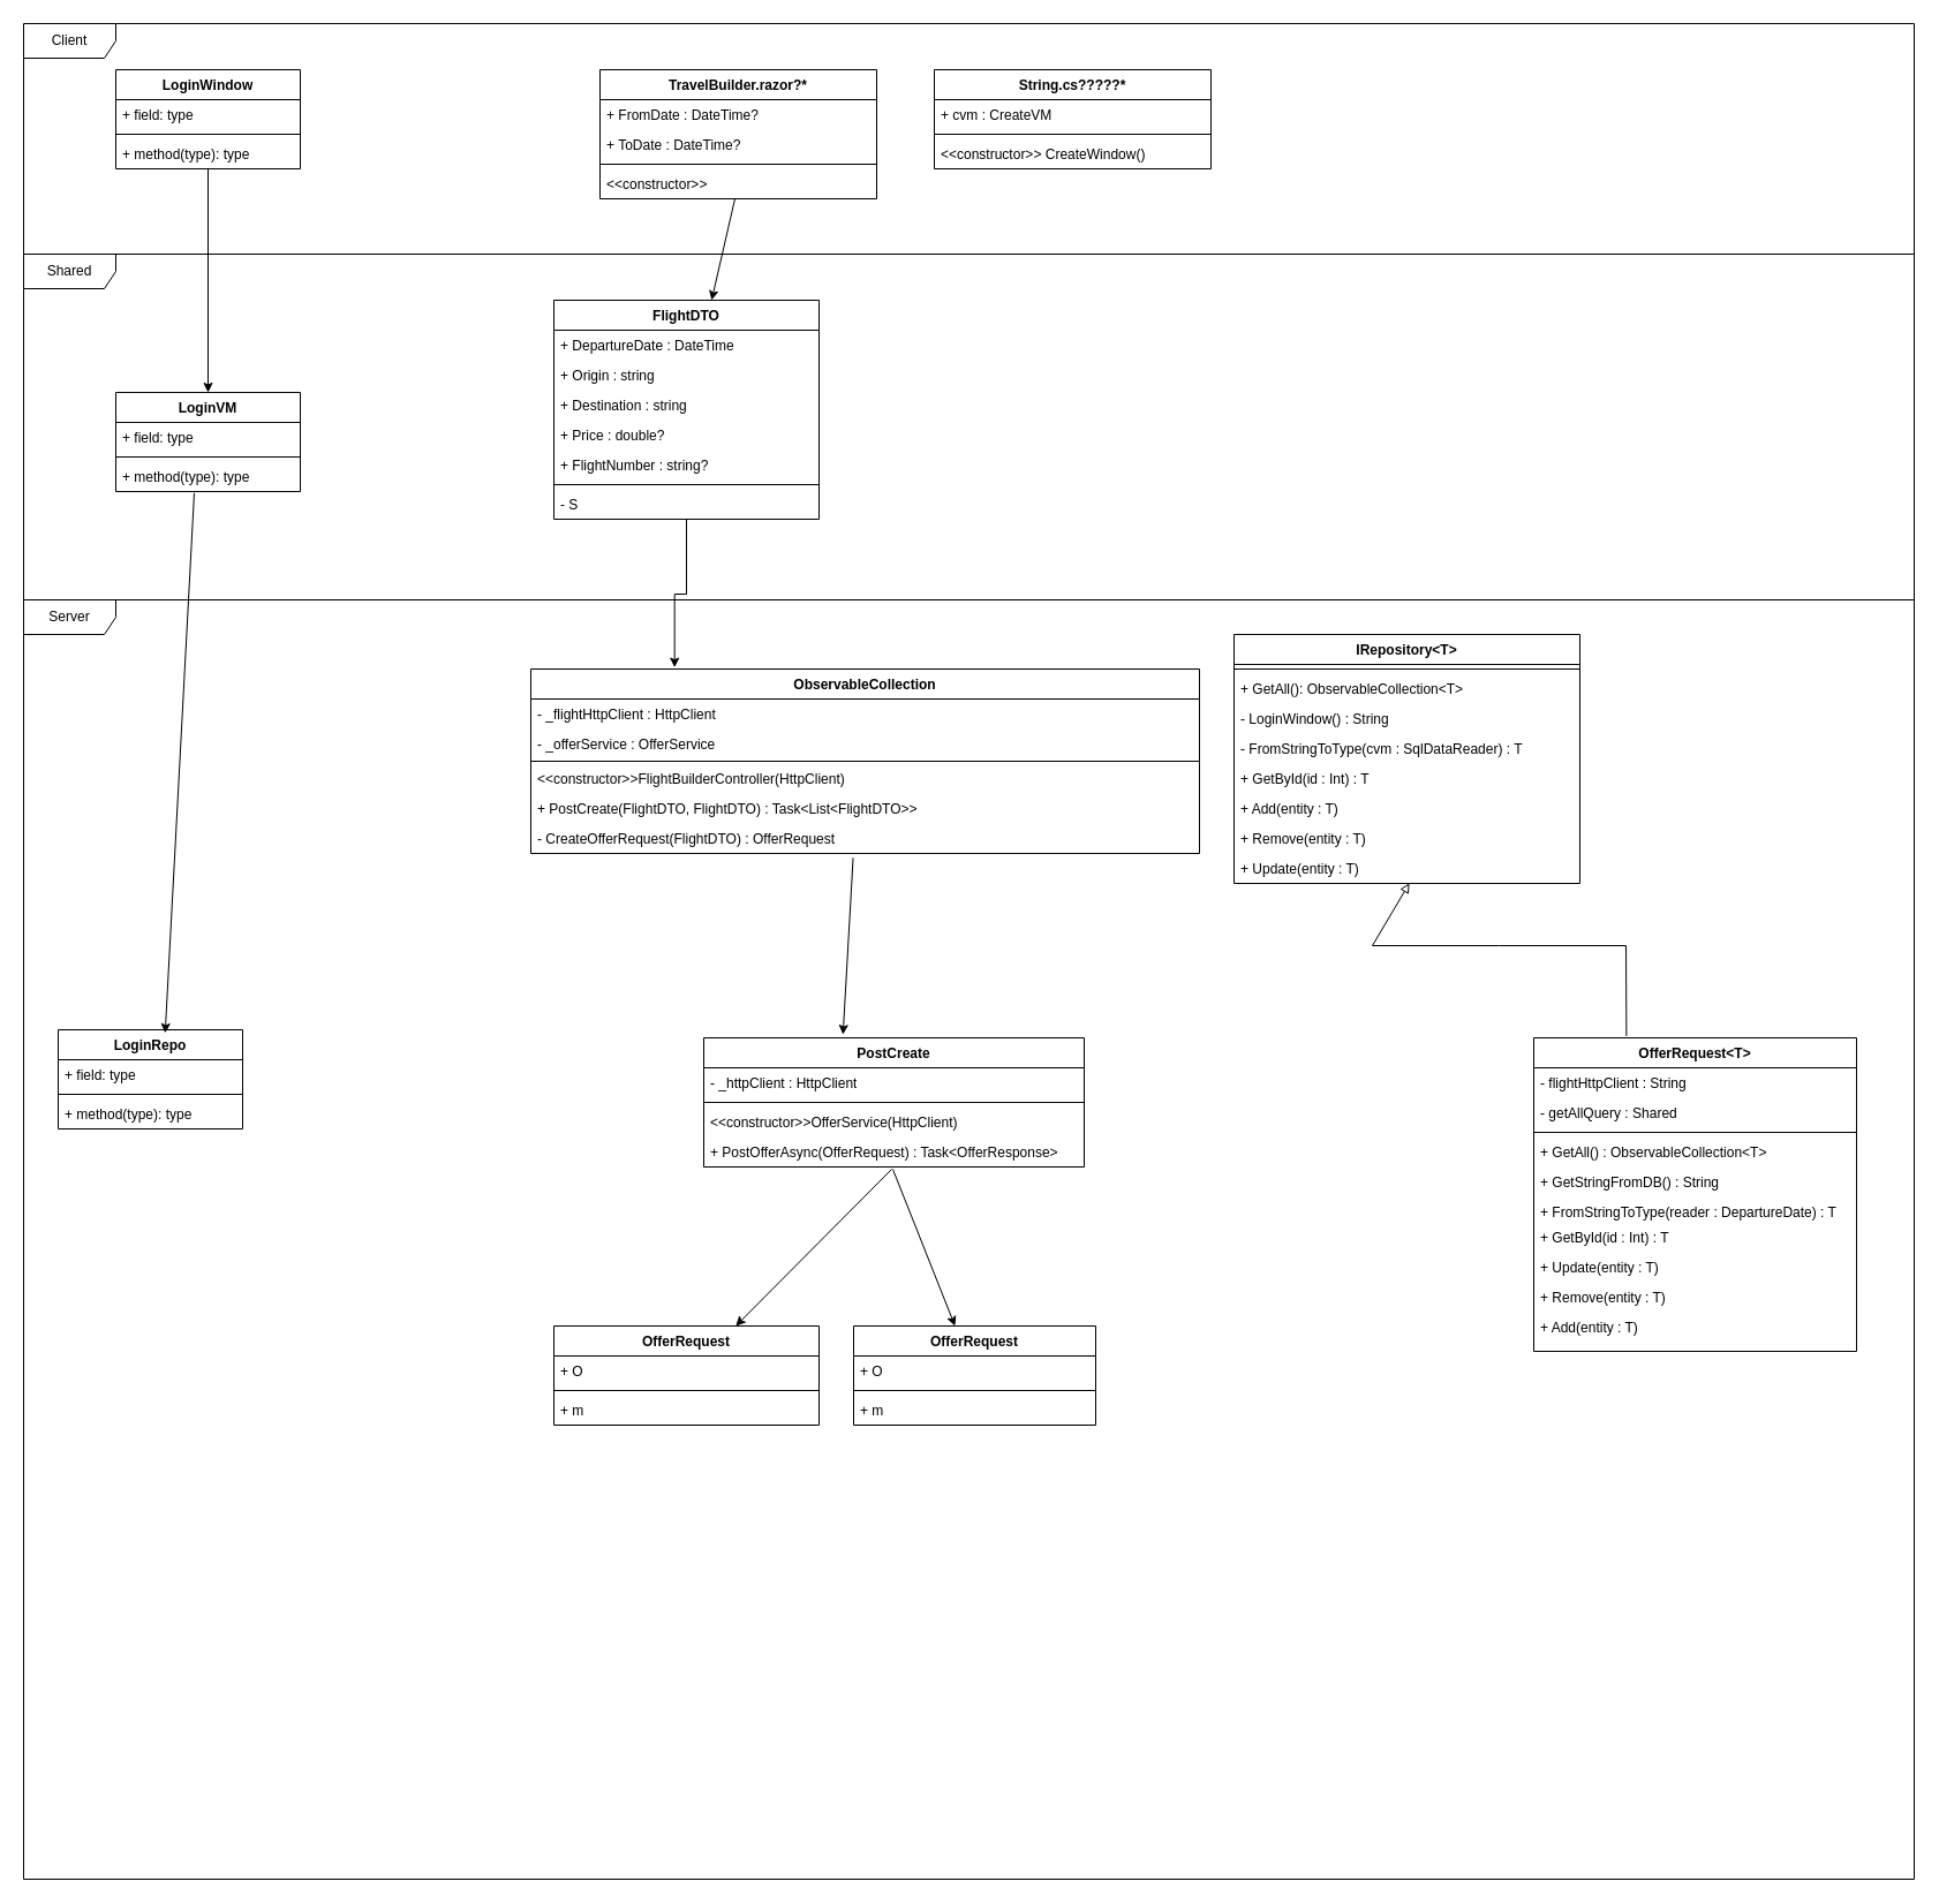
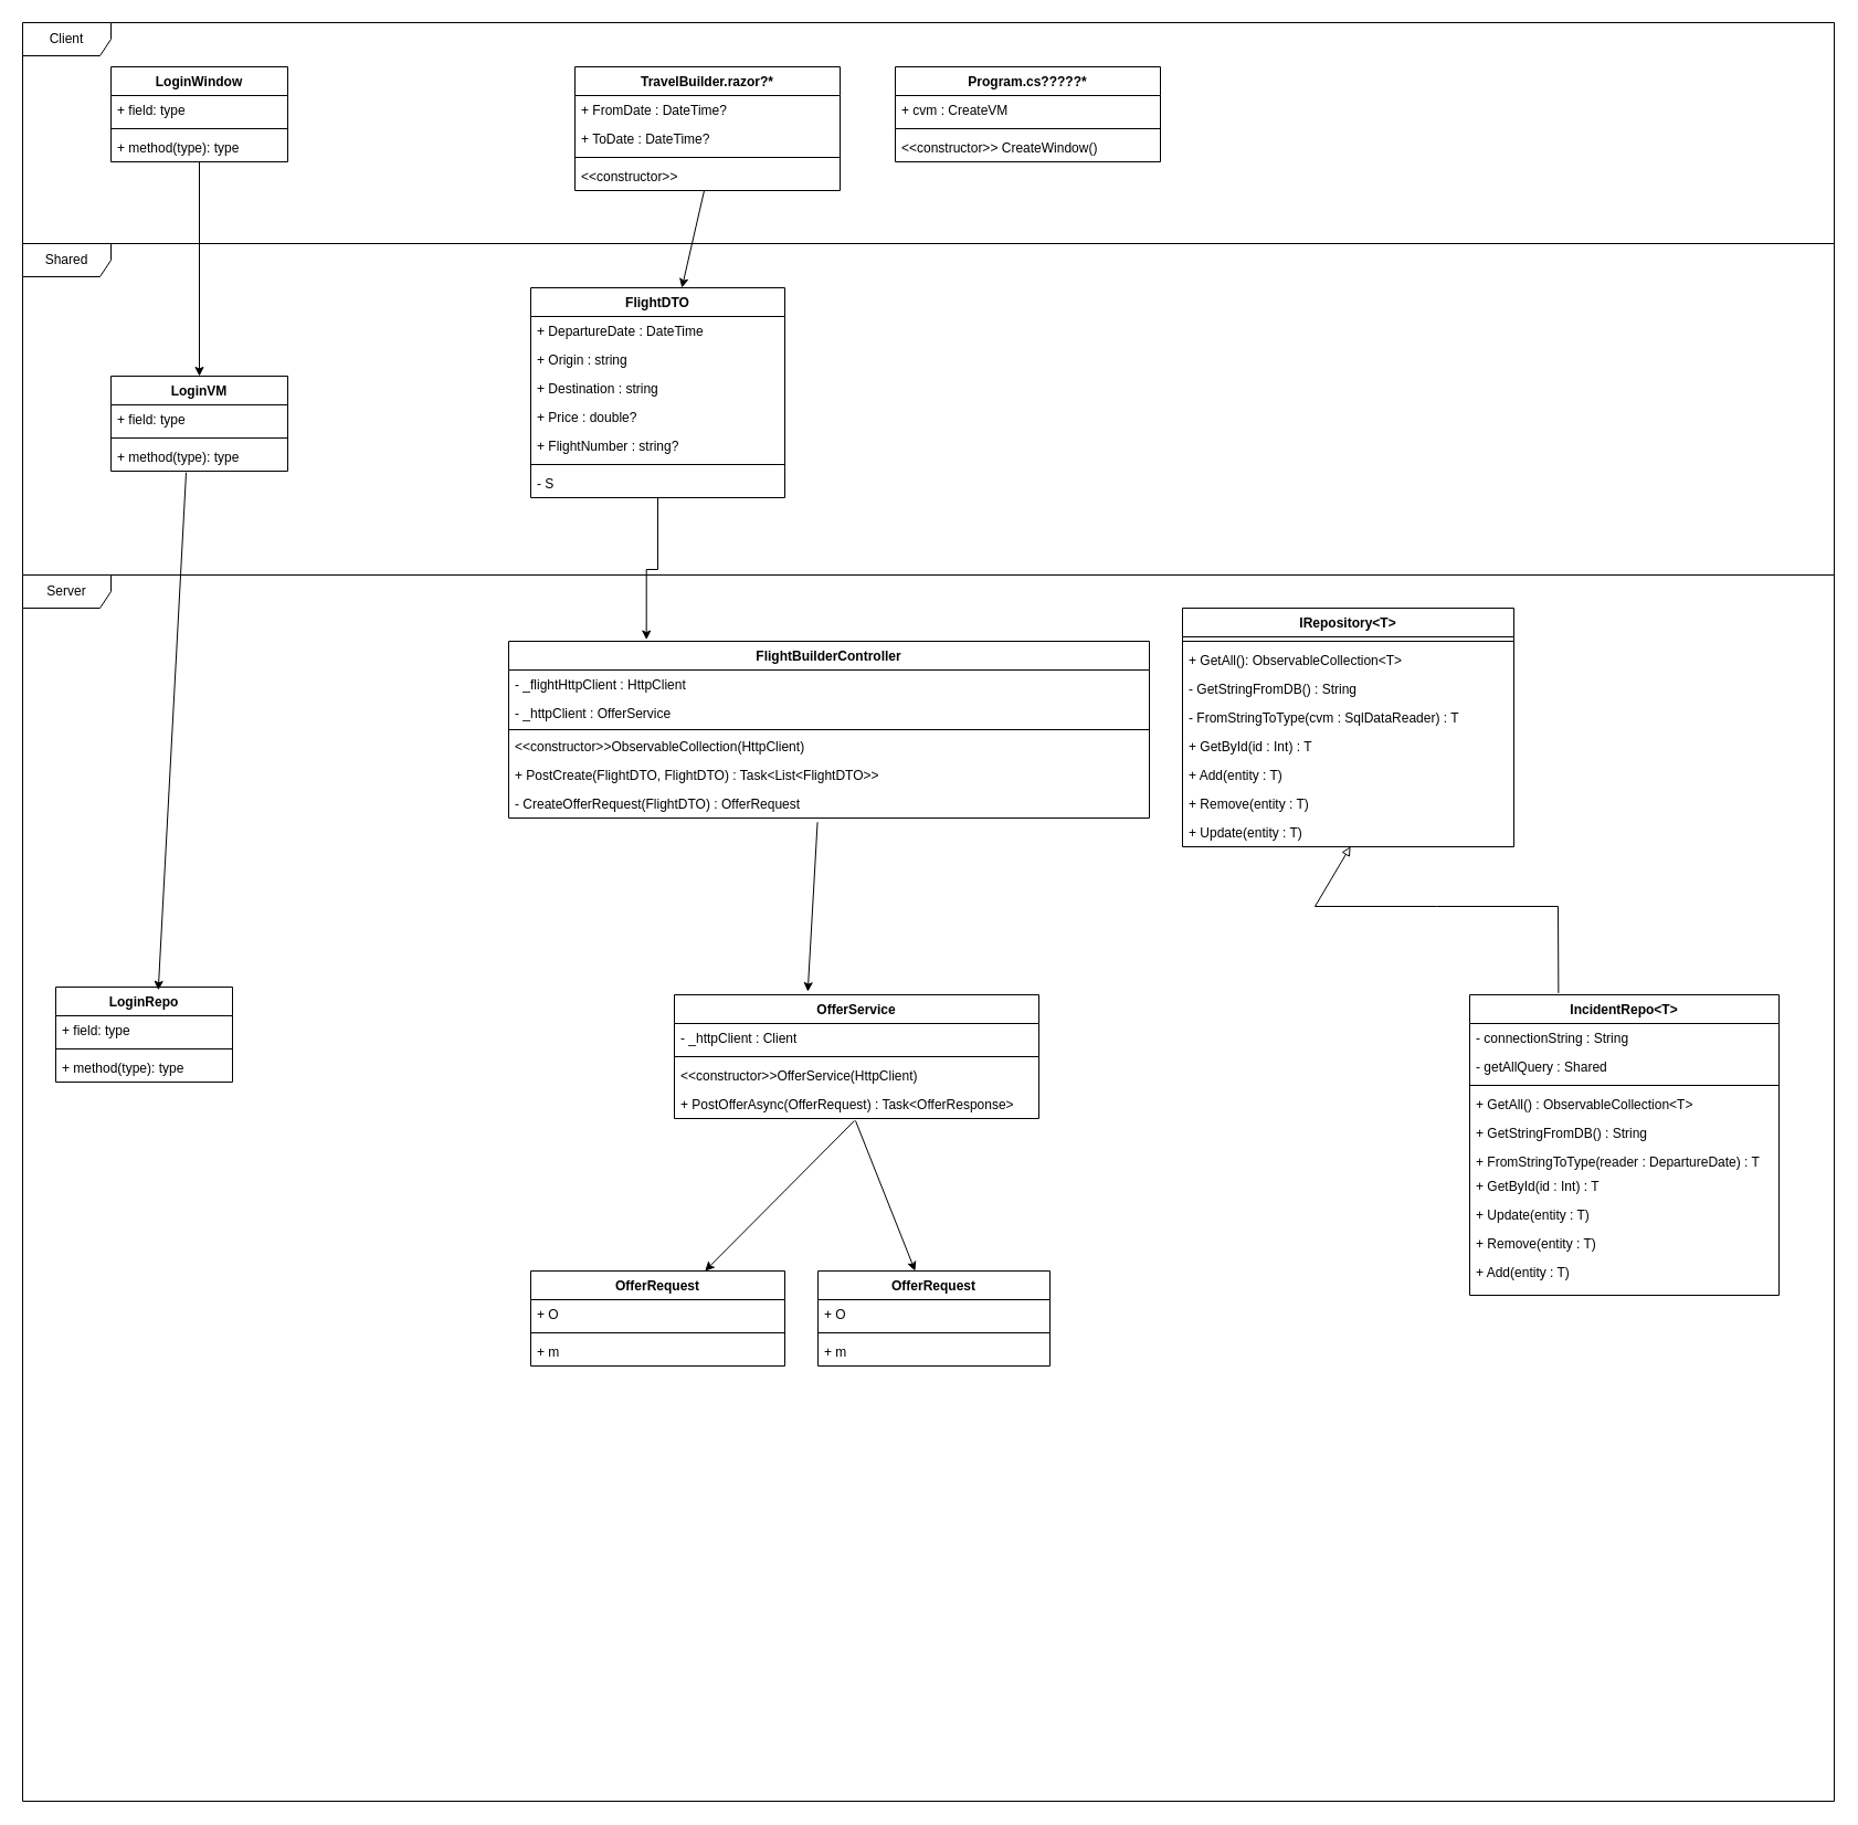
- <mxCell id="73" value="String.cs?????*" style="swimlane;fontStyle=1;align=center;verticalAlign=top;childLayout=stackLayout;horizontal=1;startSize=26;horizontalStack=0;resizeParent=1;resizeParentMax=0;resizeLast=0;collapsible=1;marginBottom=0;whiteSpace=wrap;html=1;" parent="1" vertex="1"><mxGeometry x="810" y="60" width="240" height="86" as="geometry" /></mxCell>
+ <mxCell id="73" value="Program.cs?????*" style="swimlane;fontStyle=1;align=center;verticalAlign=top;childLayout=stackLayout;horizontal=1;startSize=26;horizontalStack=0;resizeParent=1;resizeParentMax=0;resizeLast=0;collapsible=1;marginBottom=0;whiteSpace=wrap;html=1;" parent="1" vertex="1"><mxGeometry x="810" y="60" width="240" height="86" as="geometry" /></mxCell>
- <mxCell id="46" value="ObservableCollection" style="swimlane;fontStyle=1;align=center;verticalAlign=top;childLayout=stackLayout;horizontal=1;startSize=26;horizontalStack=0;resizeParent=1;resizeParentMax=0;resizeLast=0;collapsible=1;marginBottom=0;whiteSpace=wrap;html=1;" parent="1" vertex="1"><mxGeometry x="460" y="580" width="580" height="160" as="geometry" /></mxCell>
+ <mxCell id="46" value="FlightBuilderController" style="swimlane;fontStyle=1;align=center;verticalAlign=top;childLayout=stackLayout;horizontal=1;startSize=26;horizontalStack=0;resizeParent=1;resizeParentMax=0;resizeLast=0;collapsible=1;marginBottom=0;whiteSpace=wrap;html=1;" parent="1" vertex="1"><mxGeometry x="460" y="580" width="580" height="160" as="geometry" /></mxCell>
- <mxCell id="38" value="- LoginWindow() : String" style="text;strokeColor=none;fillColor=none;align=left;verticalAlign=top;spacingLeft=4;spacingRight=4;overflow=hidden;rotatable=0;points=[[0,0.5],[1,0.5]];portConstraint=eastwest;whiteSpace=wrap;html=1;" parent="35" vertex="1"><mxGeometry y="60" width="300" height="26" as="geometry" /></mxCell>
+ <mxCell id="38" value="- GetStringFromDB() : String" style="text;strokeColor=none;fillColor=none;align=left;verticalAlign=top;spacingLeft=4;spacingRight=4;overflow=hidden;rotatable=0;points=[[0,0.5],[1,0.5]];portConstraint=eastwest;whiteSpace=wrap;html=1;" parent="35" vertex="1"><mxGeometry y="60" width="300" height="26" as="geometry" /></mxCell>
- <mxCell id="48" value="- _offerService : OfferService" style="text;strokeColor=none;fillColor=none;align=left;verticalAlign=top;spacingLeft=4;spacingRight=4;overflow=hidden;rotatable=0;points=[[0,0.5],[1,0.5]];portConstraint=eastwest;whiteSpace=wrap;html=1;" vertex="1" parent="46"><mxGeometry y="52" width="580" height="26" as="geometry" /></mxCell>
+ <mxCell id="48" value="- _httpClient : OfferService" style="text;strokeColor=none;fillColor=none;align=left;verticalAlign=top;spacingLeft=4;spacingRight=4;overflow=hidden;rotatable=0;points=[[0,0.5],[1,0.5]];portConstraint=eastwest;whiteSpace=wrap;html=1;" vertex="1" parent="46"><mxGeometry y="52" width="580" height="26" as="geometry" /></mxCell>
- <mxCell id="50" value="&amp;lt;&amp;lt;constructor&amp;gt;&amp;gt;FlightBuilderController(HttpClient)" style="text;strokeColor=none;fillColor=none;align=left;verticalAlign=top;spacingLeft=4;spacingRight=4;overflow=hidden;rotatable=0;points=[[0,0.5],[1,0.5]];portConstraint=eastwest;whiteSpace=wrap;html=1;" parent="46" vertex="1"><mxGeometry y="82" width="580" height="26" as="geometry" /></mxCell>
+ <mxCell id="50" value="&amp;lt;&amp;lt;constructor&amp;gt;&amp;gt;ObservableCollection(HttpClient)" style="text;strokeColor=none;fillColor=none;align=left;verticalAlign=top;spacingLeft=4;spacingRight=4;overflow=hidden;rotatable=0;points=[[0,0.5],[1,0.5]];portConstraint=eastwest;whiteSpace=wrap;html=1;" parent="46" vertex="1"><mxGeometry y="82" width="580" height="26" as="geometry" /></mxCell>
- <mxCell id="57" value="PostCreate" style="swimlane;fontStyle=1;align=center;verticalAlign=top;childLayout=stackLayout;horizontal=1;startSize=26;horizontalStack=0;resizeParent=1;resizeParentMax=0;resizeLast=0;collapsible=1;marginBottom=0;whiteSpace=wrap;html=1;" parent="1" vertex="1"><mxGeometry x="610" y="900" width="330" height="112" as="geometry" /></mxCell>
+ <mxCell id="57" value="OfferService" style="swimlane;fontStyle=1;align=center;verticalAlign=top;childLayout=stackLayout;horizontal=1;startSize=26;horizontalStack=0;resizeParent=1;resizeParentMax=0;resizeLast=0;collapsible=1;marginBottom=0;whiteSpace=wrap;html=1;" parent="1" vertex="1"><mxGeometry x="610" y="900" width="330" height="112" as="geometry" /></mxCell>
- <mxCell id="62" value="OfferRequest&amp;lt;T&amp;gt;" style="swimlane;fontStyle=1;align=center;verticalAlign=top;childLayout=stackLayout;horizontal=1;startSize=26;horizontalStack=0;resizeParent=1;resizeParentMax=0;resizeLast=0;collapsible=1;marginBottom=0;whiteSpace=wrap;html=1;" parent="1" vertex="1"><mxGeometry x="1330" y="900" width="280" height="272" as="geometry" /></mxCell>
+ <mxCell id="62" value="IncidentRepo&amp;lt;T&amp;gt;" style="swimlane;fontStyle=1;align=center;verticalAlign=top;childLayout=stackLayout;horizontal=1;startSize=26;horizontalStack=0;resizeParent=1;resizeParentMax=0;resizeLast=0;collapsible=1;marginBottom=0;whiteSpace=wrap;html=1;" parent="1" vertex="1"><mxGeometry x="1330" y="900" width="280" height="272" as="geometry" /></mxCell>
- <mxCell id="58" value="- _httpClient : HttpClient" style="text;strokeColor=none;fillColor=none;align=left;verticalAlign=top;spacingLeft=4;spacingRight=4;overflow=hidden;rotatable=0;points=[[0,0.5],[1,0.5]];portConstraint=eastwest;whiteSpace=wrap;html=1;" parent="57" vertex="1"><mxGeometry y="26" width="330" height="26" as="geometry" /></mxCell>
+ <mxCell id="58" value="- _httpClient : Client" style="text;strokeColor=none;fillColor=none;align=left;verticalAlign=top;spacingLeft=4;spacingRight=4;overflow=hidden;rotatable=0;points=[[0,0.5],[1,0.5]];portConstraint=eastwest;whiteSpace=wrap;html=1;" parent="57" vertex="1"><mxGeometry y="26" width="330" height="26" as="geometry" /></mxCell>
- <mxCell id="63" value="- flightHttpClient : String" style="text;strokeColor=none;fillColor=none;align=left;verticalAlign=top;spacingLeft=4;spacingRight=4;overflow=hidden;rotatable=0;points=[[0,0.5],[1,0.5]];portConstraint=eastwest;whiteSpace=wrap;html=1;" parent="62" vertex="1"><mxGeometry y="26" width="280" height="26" as="geometry" /></mxCell>
+ <mxCell id="63" value="- connectionString : String" style="text;strokeColor=none;fillColor=none;align=left;verticalAlign=top;spacingLeft=4;spacingRight=4;overflow=hidden;rotatable=0;points=[[0,0.5],[1,0.5]];portConstraint=eastwest;whiteSpace=wrap;html=1;" parent="62" vertex="1"><mxGeometry y="26" width="280" height="26" as="geometry" /></mxCell>
